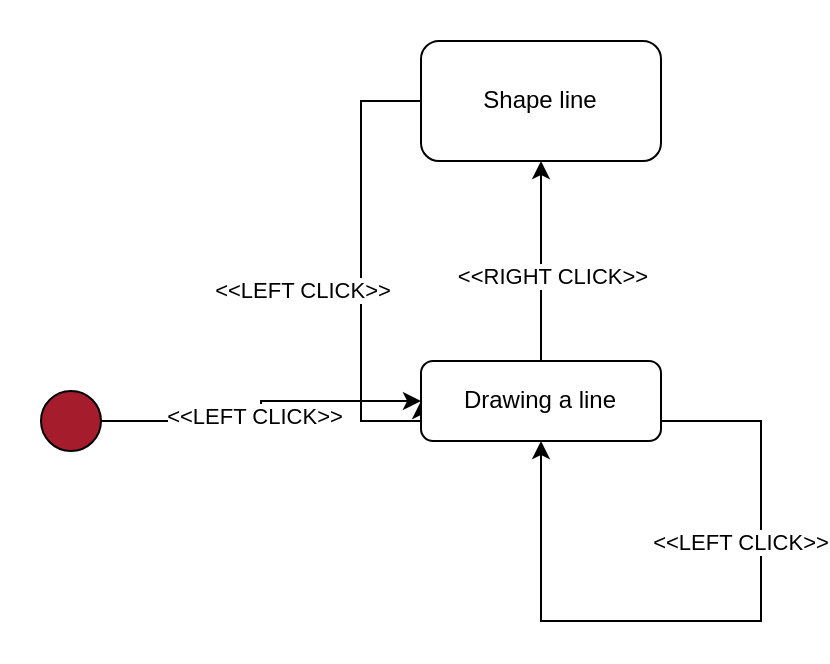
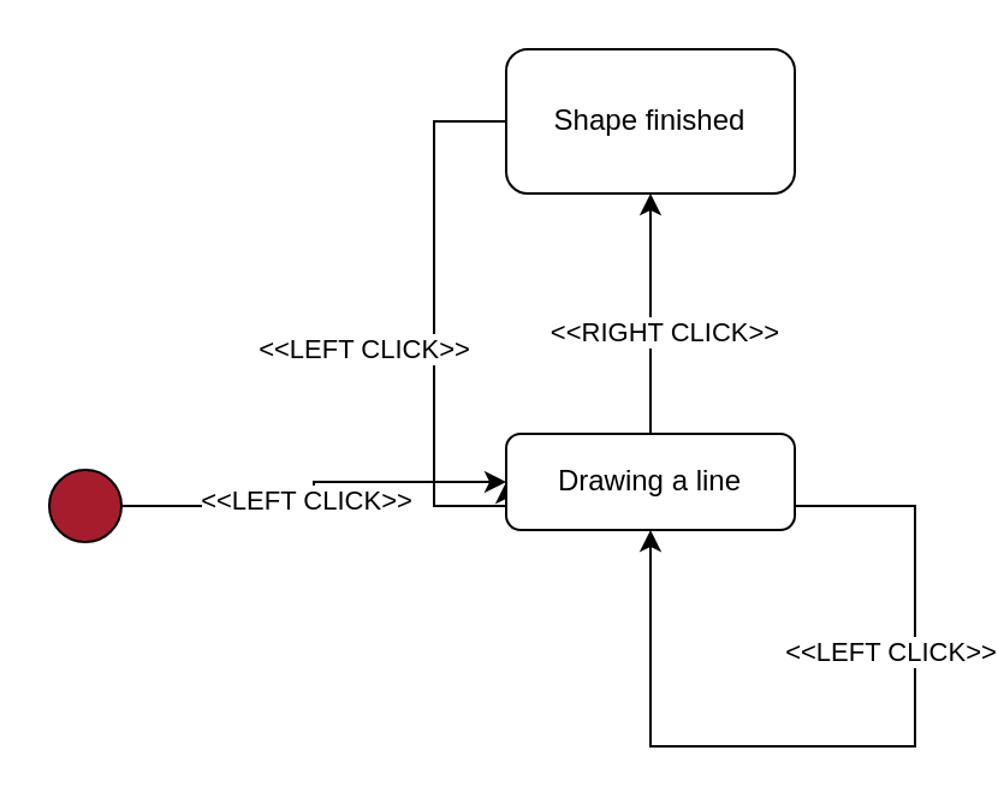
- <mxCell id="12" value="Shape line" style="rounded=1;whiteSpace=wrap;html=1;" vertex="1" parent="1"><mxGeometry x="210" y="20" width="120" height="60" as="geometry" /></mxCell>
+ <mxCell id="12" value="Shape finished" style="rounded=1;whiteSpace=wrap;html=1;" vertex="1" parent="1"><mxGeometry x="210" y="20" width="120" height="60" as="geometry" /></mxCell>
